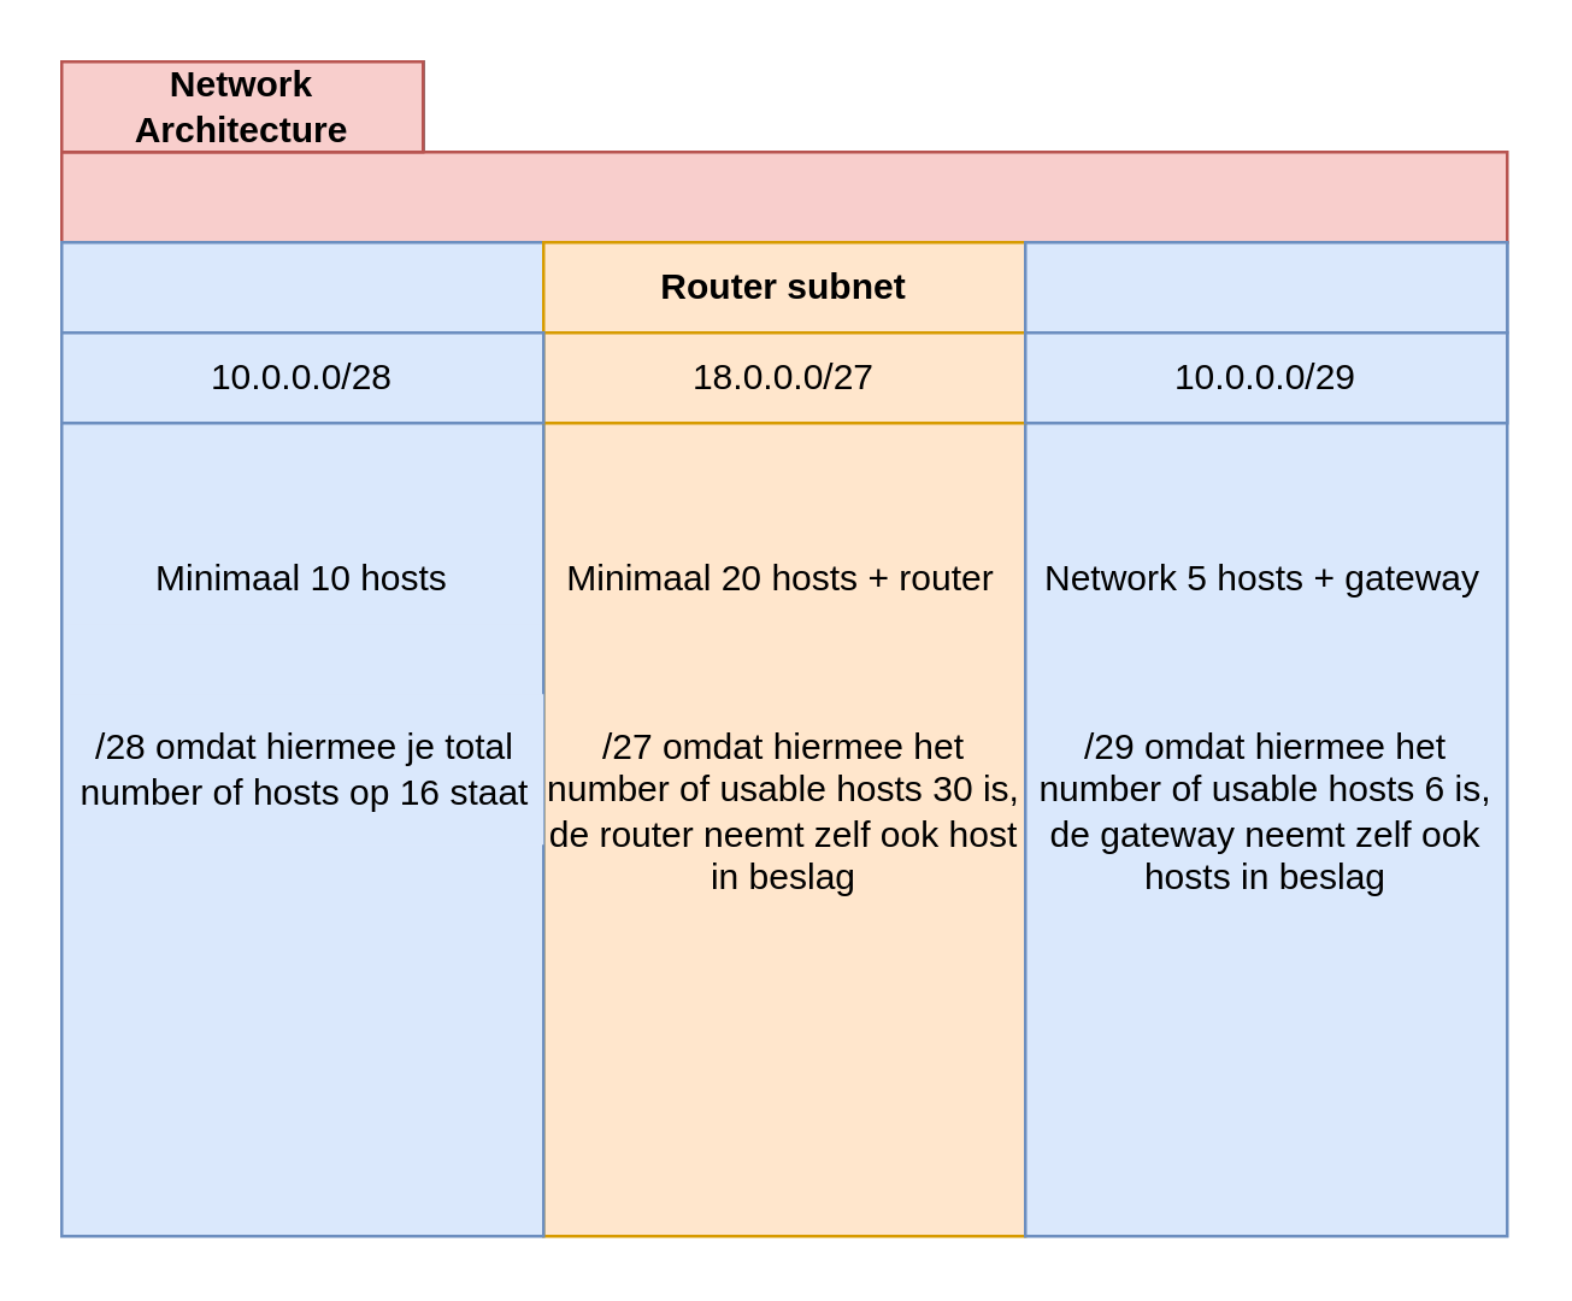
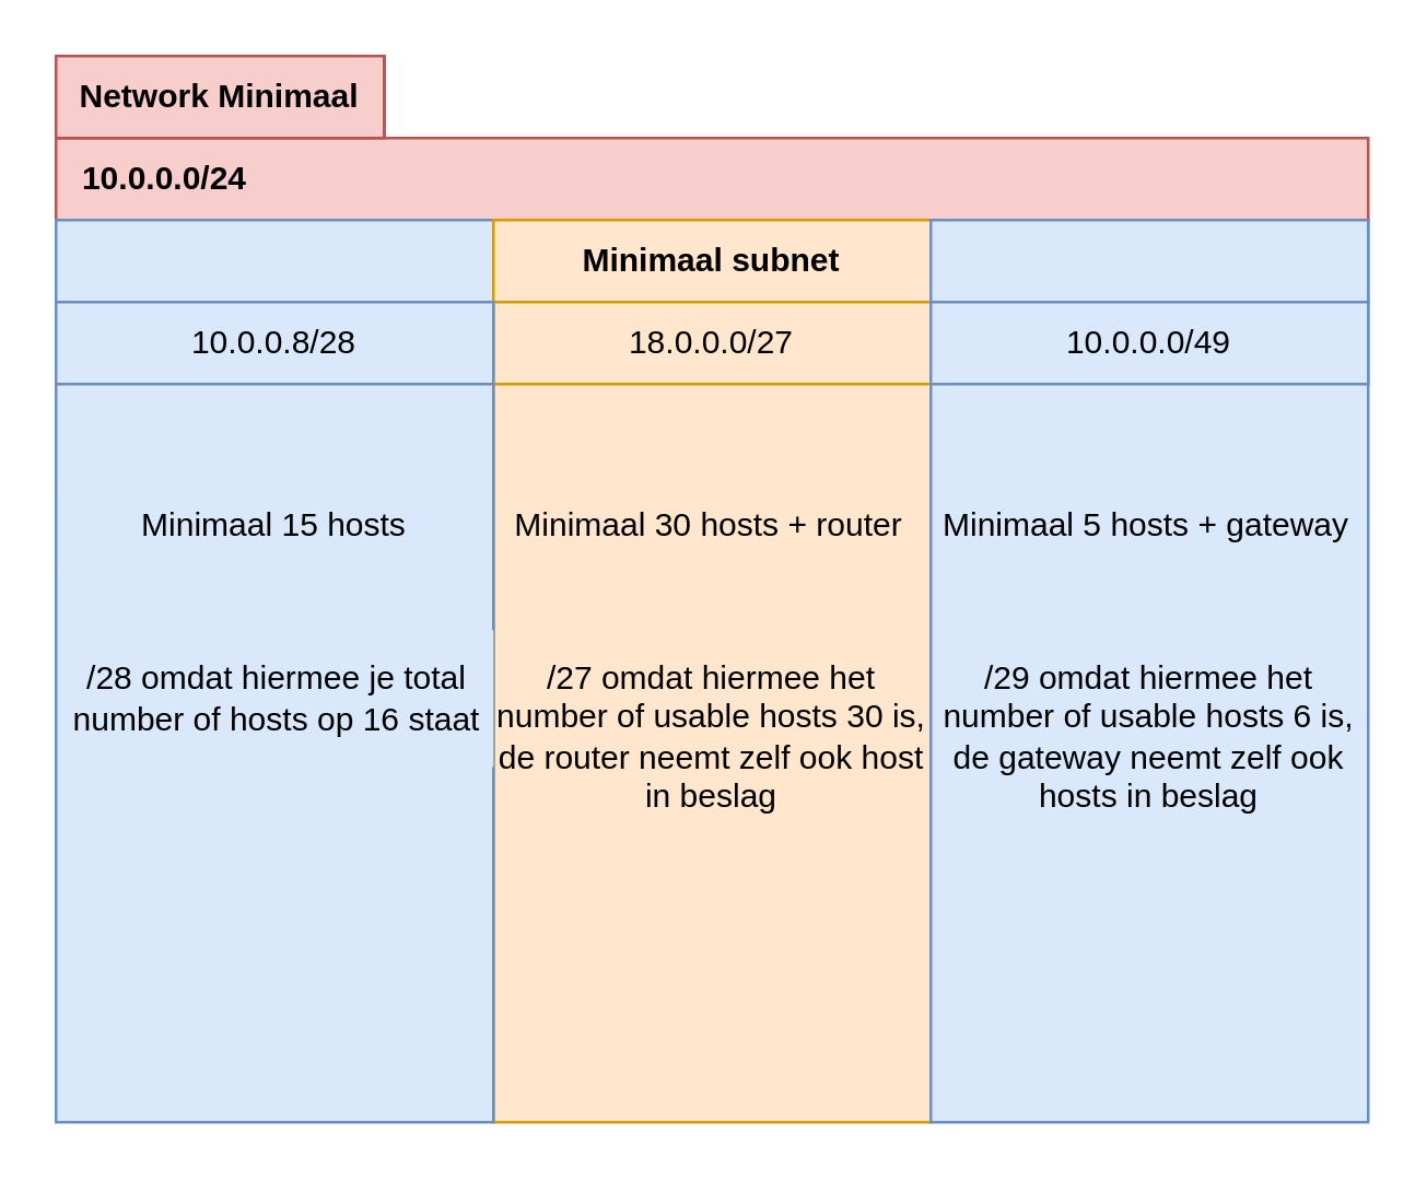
- <mxCell id="15" value="Network Architecture" style="text;html=1;strokeColor=#b85450;fillColor=#f8cecc;align=center;verticalAlign=middle;whiteSpace=wrap;rounded=0;fontStyle=1" vertex="1" parent="1"><mxGeometry x="20" y="20" width="120" height="30" as="geometry" /></mxCell>
+ <mxCell id="15" value="Network Minimaal" style="text;html=1;strokeColor=#b85450;fillColor=#f8cecc;align=center;verticalAlign=middle;whiteSpace=wrap;rounded=0;fontStyle=1" vertex="1" parent="1"><mxGeometry x="20" y="20" width="120" height="30" as="geometry" /></mxCell>
+ <mxCell id="8" value="&lt;div&gt;10.0.0.0/24&lt;/div&gt;" style="text;html=1;strokeColor=none;fillColor=none;align=center;verticalAlign=middle;whiteSpace=wrap;rounded=0;fontStyle=1" vertex="1" parent="1"><mxGeometry x="30" y="50" width="60" height="30" as="geometry" /></mxCell>
- <mxCell id="11" value="Router subnet" style="text;html=1;strokeColor=none;fillColor=none;align=center;verticalAlign=middle;whiteSpace=wrap;rounded=0;fontStyle=1" vertex="1" parent="1"><mxGeometry x="180" y="80" width="160" height="30" as="geometry" /></mxCell>
+ <mxCell id="11" value="Minimaal subnet" style="text;html=1;strokeColor=none;fillColor=none;align=center;verticalAlign=middle;whiteSpace=wrap;rounded=0;fontStyle=1" vertex="1" parent="1"><mxGeometry x="180" y="80" width="160" height="30" as="geometry" /></mxCell>
- <mxCell id="14" value="&lt;div&gt;10.0.0.0/28&lt;/div&gt;" style="text;html=1;strokeColor=#6c8ebf;fillColor=#dae8fc;align=center;verticalAlign=middle;whiteSpace=wrap;rounded=0;" vertex="1" parent="1"><mxGeometry x="20" y="110" width="160" height="30" as="geometry" /></mxCell>
+ <mxCell id="14" value="&lt;div&gt;10.0.0.8/28&lt;/div&gt;" style="text;html=1;strokeColor=#6c8ebf;fillColor=#dae8fc;align=center;verticalAlign=middle;whiteSpace=wrap;rounded=0;" vertex="1" parent="1"><mxGeometry x="20" y="110" width="160" height="30" as="geometry" /></mxCell>
- <mxCell id="19" value="&lt;div&gt;10.0.0.0/29&lt;/div&gt;" style="text;html=1;strokeColor=#6c8ebf;fillColor=#dae8fc;align=center;verticalAlign=middle;whiteSpace=wrap;rounded=0;" vertex="1" parent="1"><mxGeometry x="340" y="110" width="160" height="30" as="geometry" /></mxCell>
+ <mxCell id="19" value="&lt;div&gt;10.0.0.0/49&lt;/div&gt;" style="text;html=1;strokeColor=#6c8ebf;fillColor=#dae8fc;align=center;verticalAlign=middle;whiteSpace=wrap;rounded=0;" vertex="1" parent="1"><mxGeometry x="340" y="110" width="160" height="30" as="geometry" /></mxCell>
- <mxCell id="16" value="Minimaal 10 hosts" style="text;html=1;strokeColor=none;fillColor=#dae8fc;align=center;verticalAlign=middle;whiteSpace=wrap;rounded=0;" vertex="1" parent="1"><mxGeometry x="21" y="177" width="158" height="30" as="geometry" /></mxCell>
+ <mxCell id="16" value="Minimaal 15 hosts" style="text;html=1;strokeColor=none;fillColor=#dae8fc;align=center;verticalAlign=middle;whiteSpace=wrap;rounded=0;" vertex="1" parent="1"><mxGeometry x="21" y="177" width="158" height="30" as="geometry" /></mxCell>
- <mxCell id="17" value="Minimaal 20 hosts + router" style="text;html=1;strokeColor=none;fillColor=none;align=center;verticalAlign=middle;whiteSpace=wrap;rounded=0;" vertex="1" parent="1"><mxGeometry x="179" y="177" width="160" height="30" as="geometry" /></mxCell>
+ <mxCell id="17" value="Minimaal 30 hosts + router" style="text;html=1;strokeColor=none;fillColor=none;align=center;verticalAlign=middle;whiteSpace=wrap;rounded=0;" vertex="1" parent="1"><mxGeometry x="179" y="177" width="160" height="30" as="geometry" /></mxCell>
- <mxCell id="18" value="Network 5 hosts + gateway" style="text;html=1;strokeColor=none;fillColor=none;align=center;verticalAlign=middle;whiteSpace=wrap;rounded=0;" vertex="1" parent="1"><mxGeometry x="339" y="177" width="160" height="30" as="geometry" /></mxCell>
+ <mxCell id="18" value="Minimaal 5 hosts + gateway" style="text;html=1;strokeColor=none;fillColor=none;align=center;verticalAlign=middle;whiteSpace=wrap;rounded=0;" vertex="1" parent="1"><mxGeometry x="339" y="177" width="160" height="30" as="geometry" /></mxCell>
